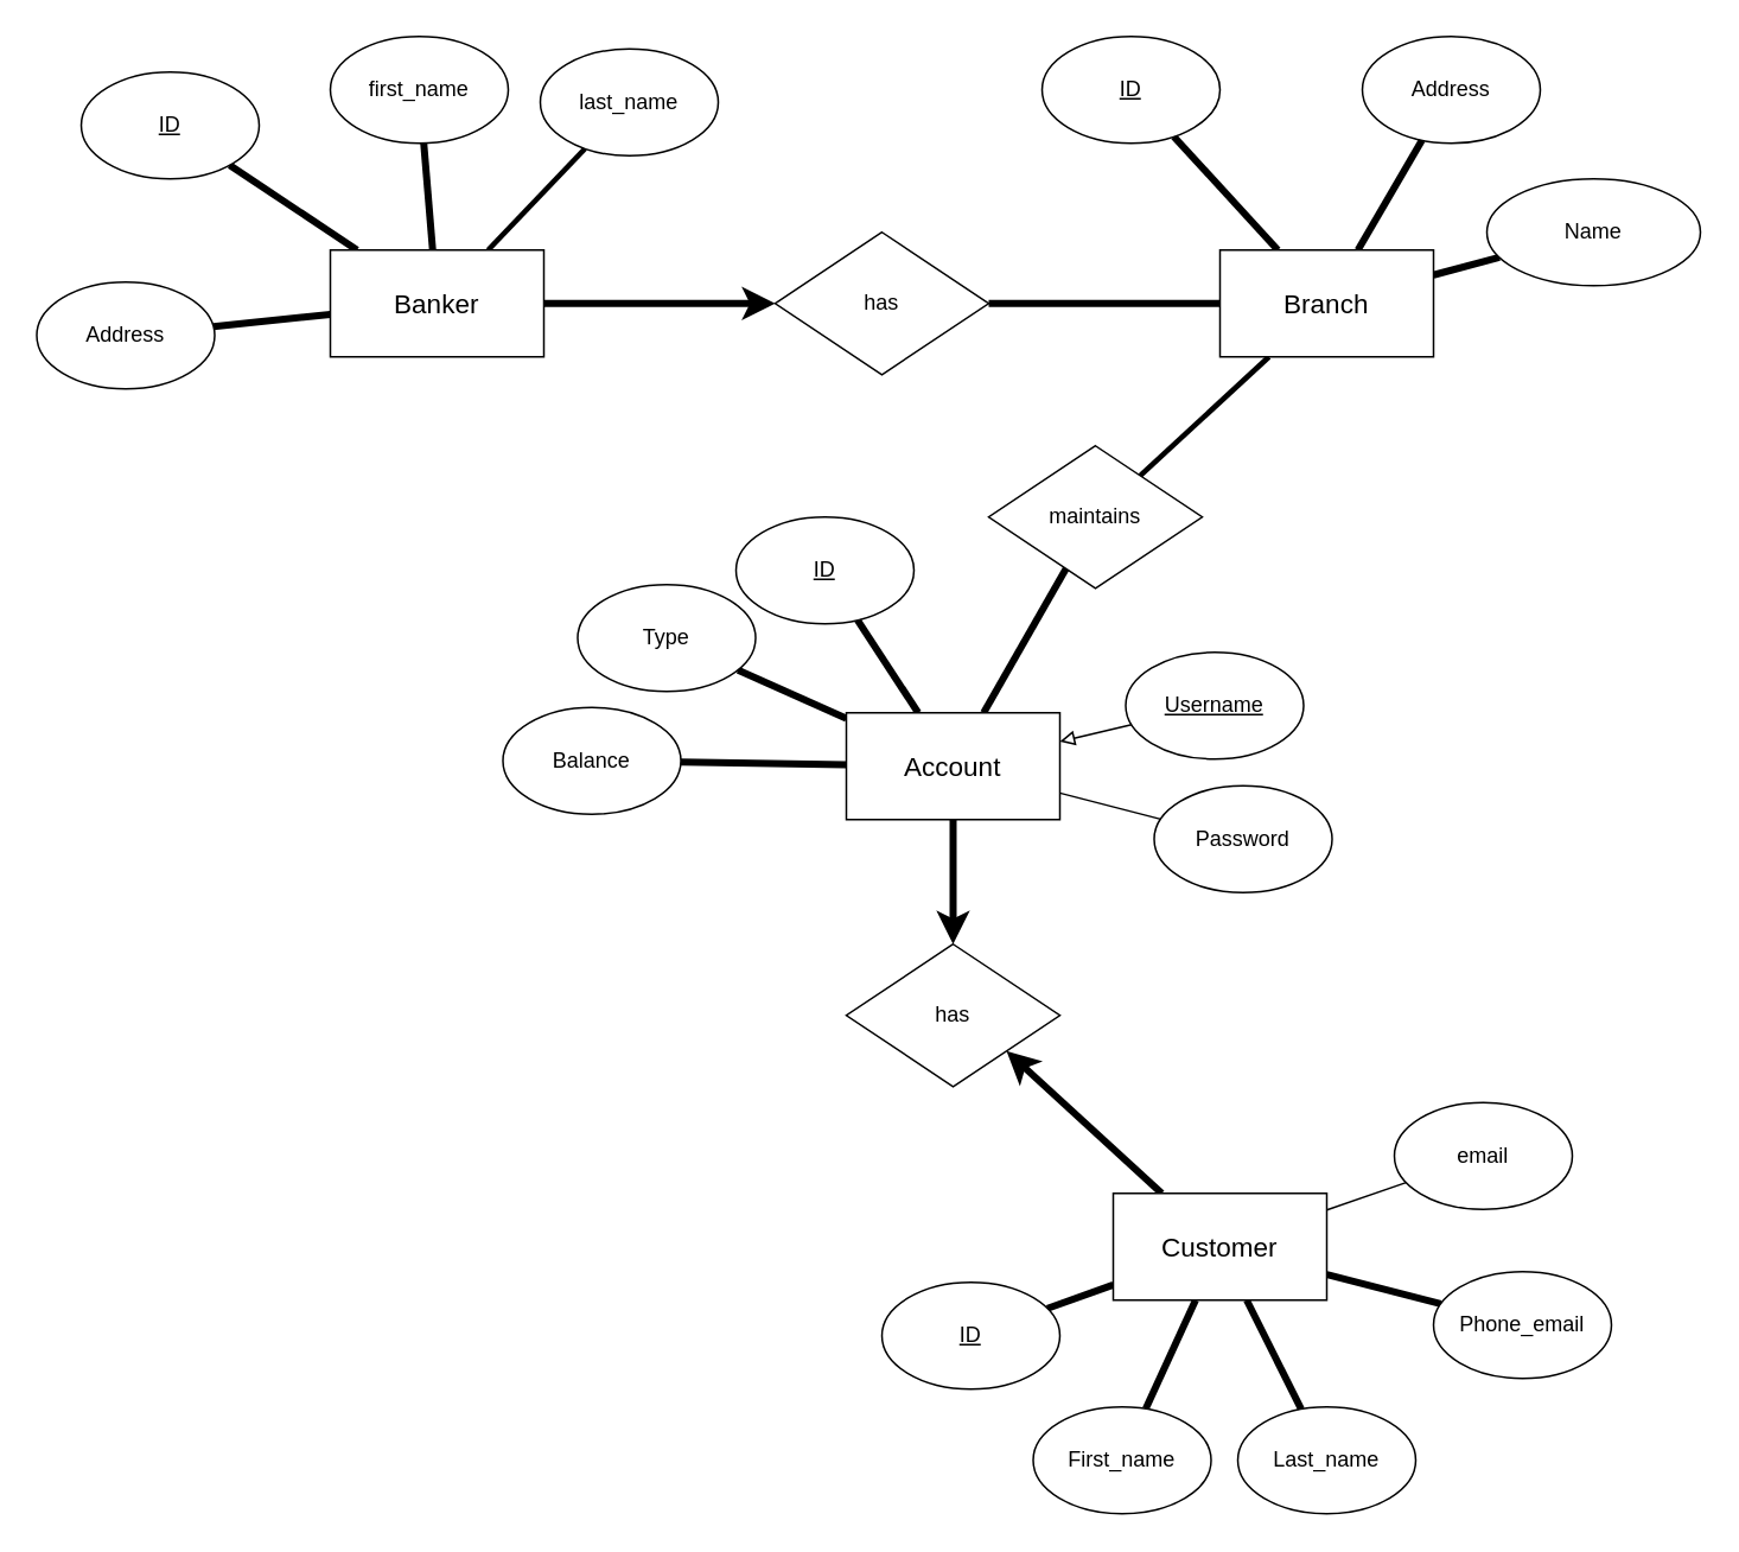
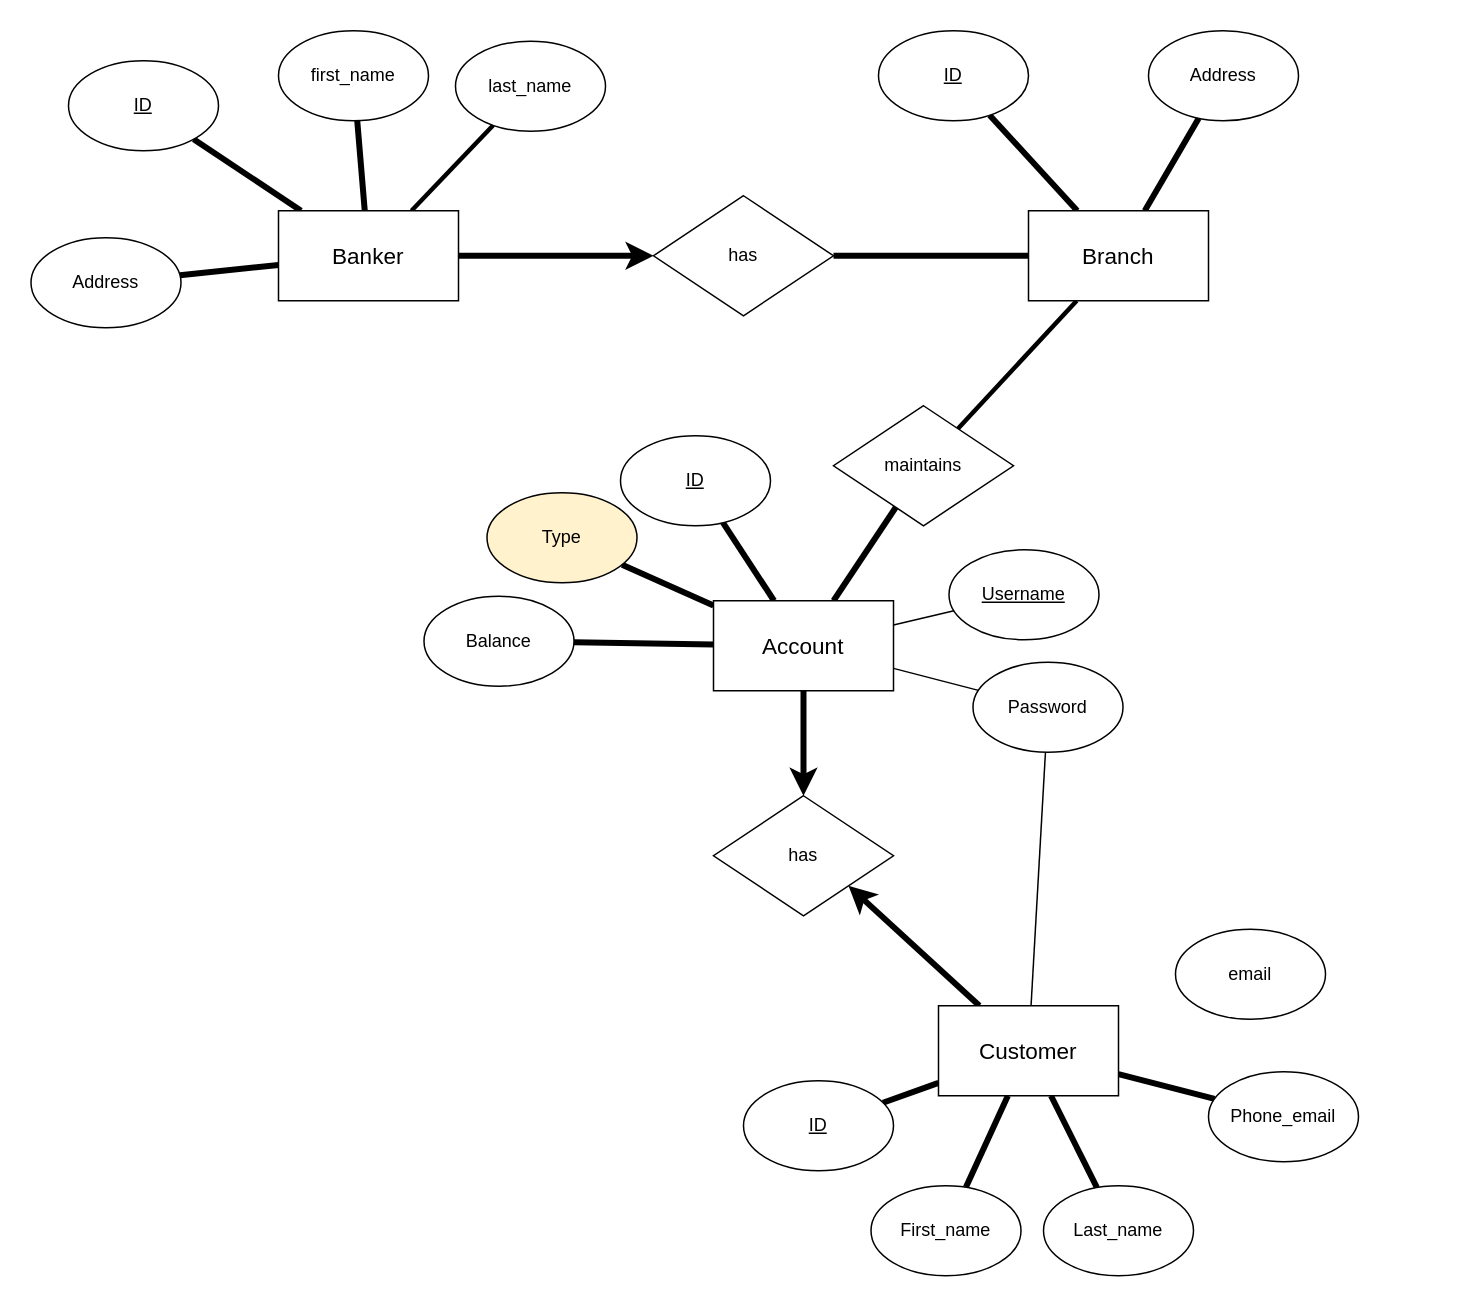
- <mxCell id="43" value="Name" style="ellipse;whiteSpace=wrap;html=1;" parent="1" vertex="1"><mxGeometry x="835" y="100" width="120" height="60" as="geometry" /></mxCell>
- <mxCell id="13" style="edgeStyle=none;rounded=0;orthogonalLoop=1;jettySize=auto;html=1;startArrow=none;startFill=0;endArrow=none;endFill=0;strokeWidth=4;" parent="1" source="14" target="43" edge="1"><mxGeometry relative="1" as="geometry" /></mxCell>
- <mxCell id="20" value="maintains" style="rhombus;whiteSpace=wrap;html=1;" parent="1" vertex="1"><mxGeometry x="555" y="250" width="120" height="80" as="geometry" /></mxCell>
+ <mxCell id="20" value="maintains" style="rhombus;whiteSpace=wrap;html=1;" parent="1" vertex="1"><mxGeometry x="555" y="270" width="120" height="80" as="geometry" /></mxCell>
- <mxCell id="37" value="Type" style="ellipse;whiteSpace=wrap;html=1;" parent="1" vertex="1"><mxGeometry x="324" y="328" width="100" height="60" as="geometry" /></mxCell>
+ <mxCell id="37" value="Type" style="ellipse;whiteSpace=wrap;html=1;fillColor=#fff2cc;" parent="1" vertex="1"><mxGeometry x="324" y="328" width="100" height="60" as="geometry" /></mxCell>
- <mxCell id="46" style="edgeStyle=none;html=1;startArrow=none;startFill=0;endArrow=block;endFill=0;" edge="1" parent="1" source="47" target="19"><mxGeometry relative="1" as="geometry" /></mxCell>
+ <mxCell id="46" style="edgeStyle=none;html=1;startArrow=none;startFill=0;endArrow=none;endFill=0;" edge="1" parent="1" source="47" target="19"><mxGeometry relative="1" as="geometry" /></mxCell>
- <mxCell id="26" style="edgeStyle=none;html=1;startArrow=none;startFill=0;endArrow=none;endFill=0;strokeWidth=1;" parent="1" source="27" target="45" edge="1"><mxGeometry relative="1" as="geometry" /></mxCell>
+ <mxCell id="26" style="edgeStyle=none;html=1;startArrow=none;startFill=0;endArrow=none;endFill=0;strokeWidth=1;" parent="1" source="27" target="49" edge="1"><mxGeometry relative="1" as="geometry" /></mxCell>
